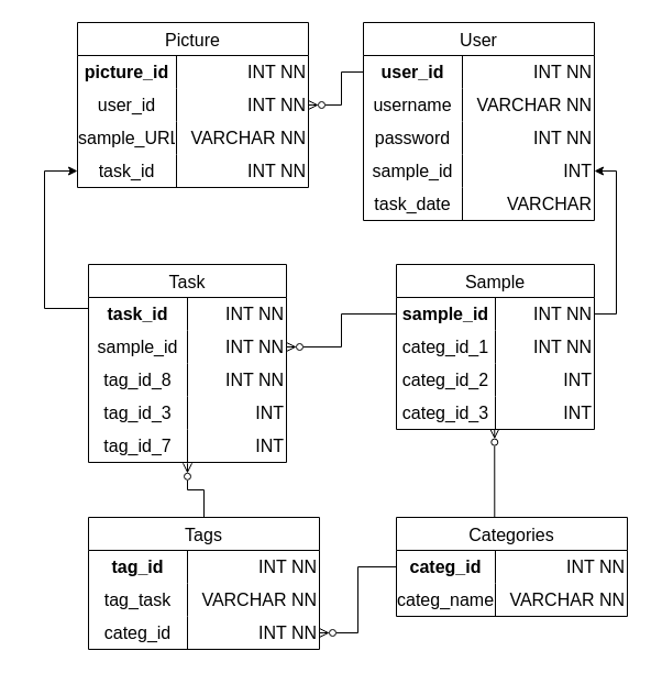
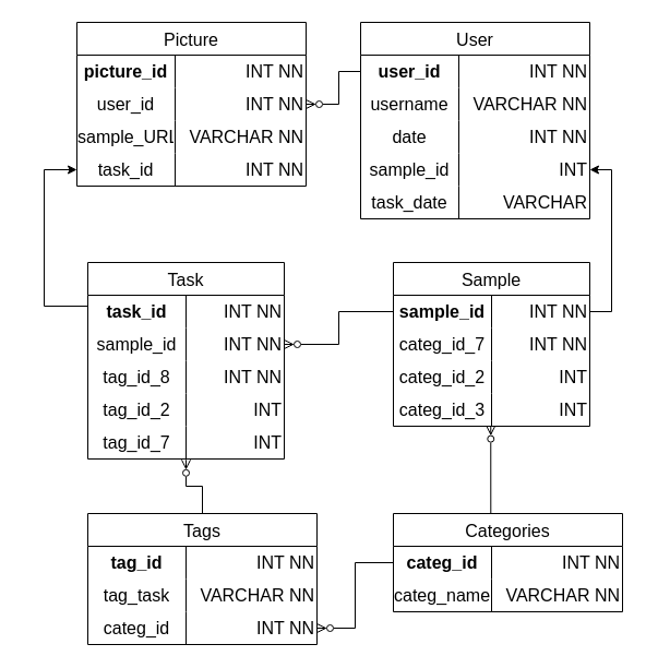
- <mxCell id="23" value="password" style="shape=partialRectangle;html=1;whiteSpace=wrap;connectable=0;fillColor=none;top=0;left=0;bottom=0;right=0;overflow=hidden;strokeColor=inherit;fontSize=16;" parent="22" vertex="1"><mxGeometry width="90" height="30" as="geometry"><mxRectangle width="90" height="30" as="alternateBounds" /></mxGeometry></mxCell>
+ <mxCell id="23" value="date" style="shape=partialRectangle;html=1;whiteSpace=wrap;connectable=0;fillColor=none;top=0;left=0;bottom=0;right=0;overflow=hidden;strokeColor=inherit;fontSize=16;" parent="22" vertex="1"><mxGeometry width="90" height="30" as="geometry"><mxRectangle width="90" height="30" as="alternateBounds" /></mxGeometry></mxCell>
- <mxCell id="36" value="categ_id_1" style="shape=partialRectangle;html=1;whiteSpace=wrap;connectable=0;fillColor=none;top=0;left=0;bottom=0;right=0;overflow=hidden;strokeColor=inherit;fontSize=16;" parent="35" vertex="1"><mxGeometry width="90" height="30" as="geometry"><mxRectangle width="90" height="30" as="alternateBounds" /></mxGeometry></mxCell>
+ <mxCell id="36" value="categ_id_7" style="shape=partialRectangle;html=1;whiteSpace=wrap;connectable=0;fillColor=none;top=0;left=0;bottom=0;right=0;overflow=hidden;strokeColor=inherit;fontSize=16;" parent="35" vertex="1"><mxGeometry width="90" height="30" as="geometry"><mxRectangle width="90" height="30" as="alternateBounds" /></mxGeometry></mxCell>
- <mxCell id="72" value="tag_id_3" style="shape=partialRectangle;html=1;whiteSpace=wrap;connectable=0;fillColor=none;top=0;left=0;bottom=0;right=0;overflow=hidden;strokeColor=inherit;fontSize=16;" parent="71" vertex="1"><mxGeometry width="90" height="30" as="geometry"><mxRectangle width="90" height="30" as="alternateBounds" /></mxGeometry></mxCell>
+ <mxCell id="72" value="tag_id_2" style="shape=partialRectangle;html=1;whiteSpace=wrap;connectable=0;fillColor=none;top=0;left=0;bottom=0;right=0;overflow=hidden;strokeColor=inherit;fontSize=16;" parent="71" vertex="1"><mxGeometry width="90" height="30" as="geometry"><mxRectangle width="90" height="30" as="alternateBounds" /></mxGeometry></mxCell>
